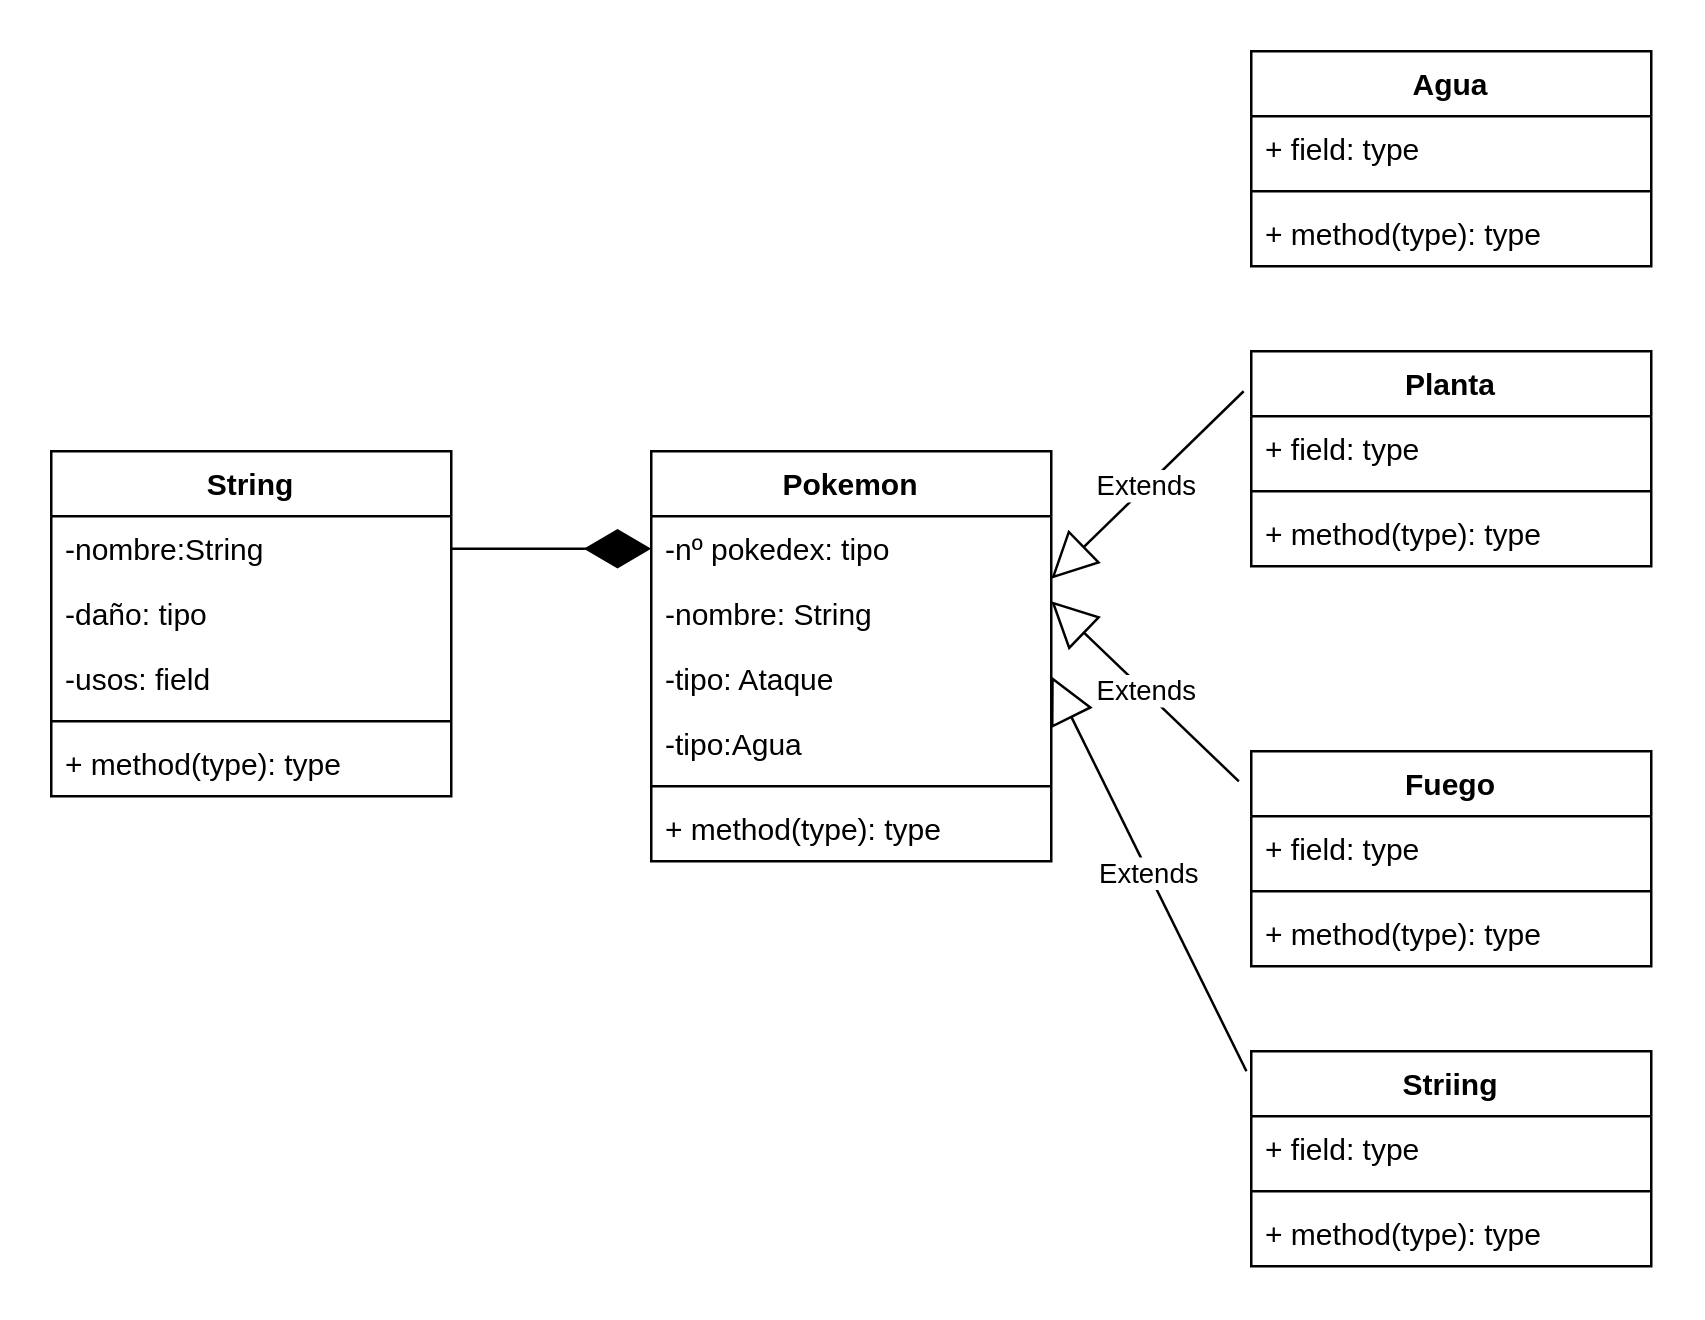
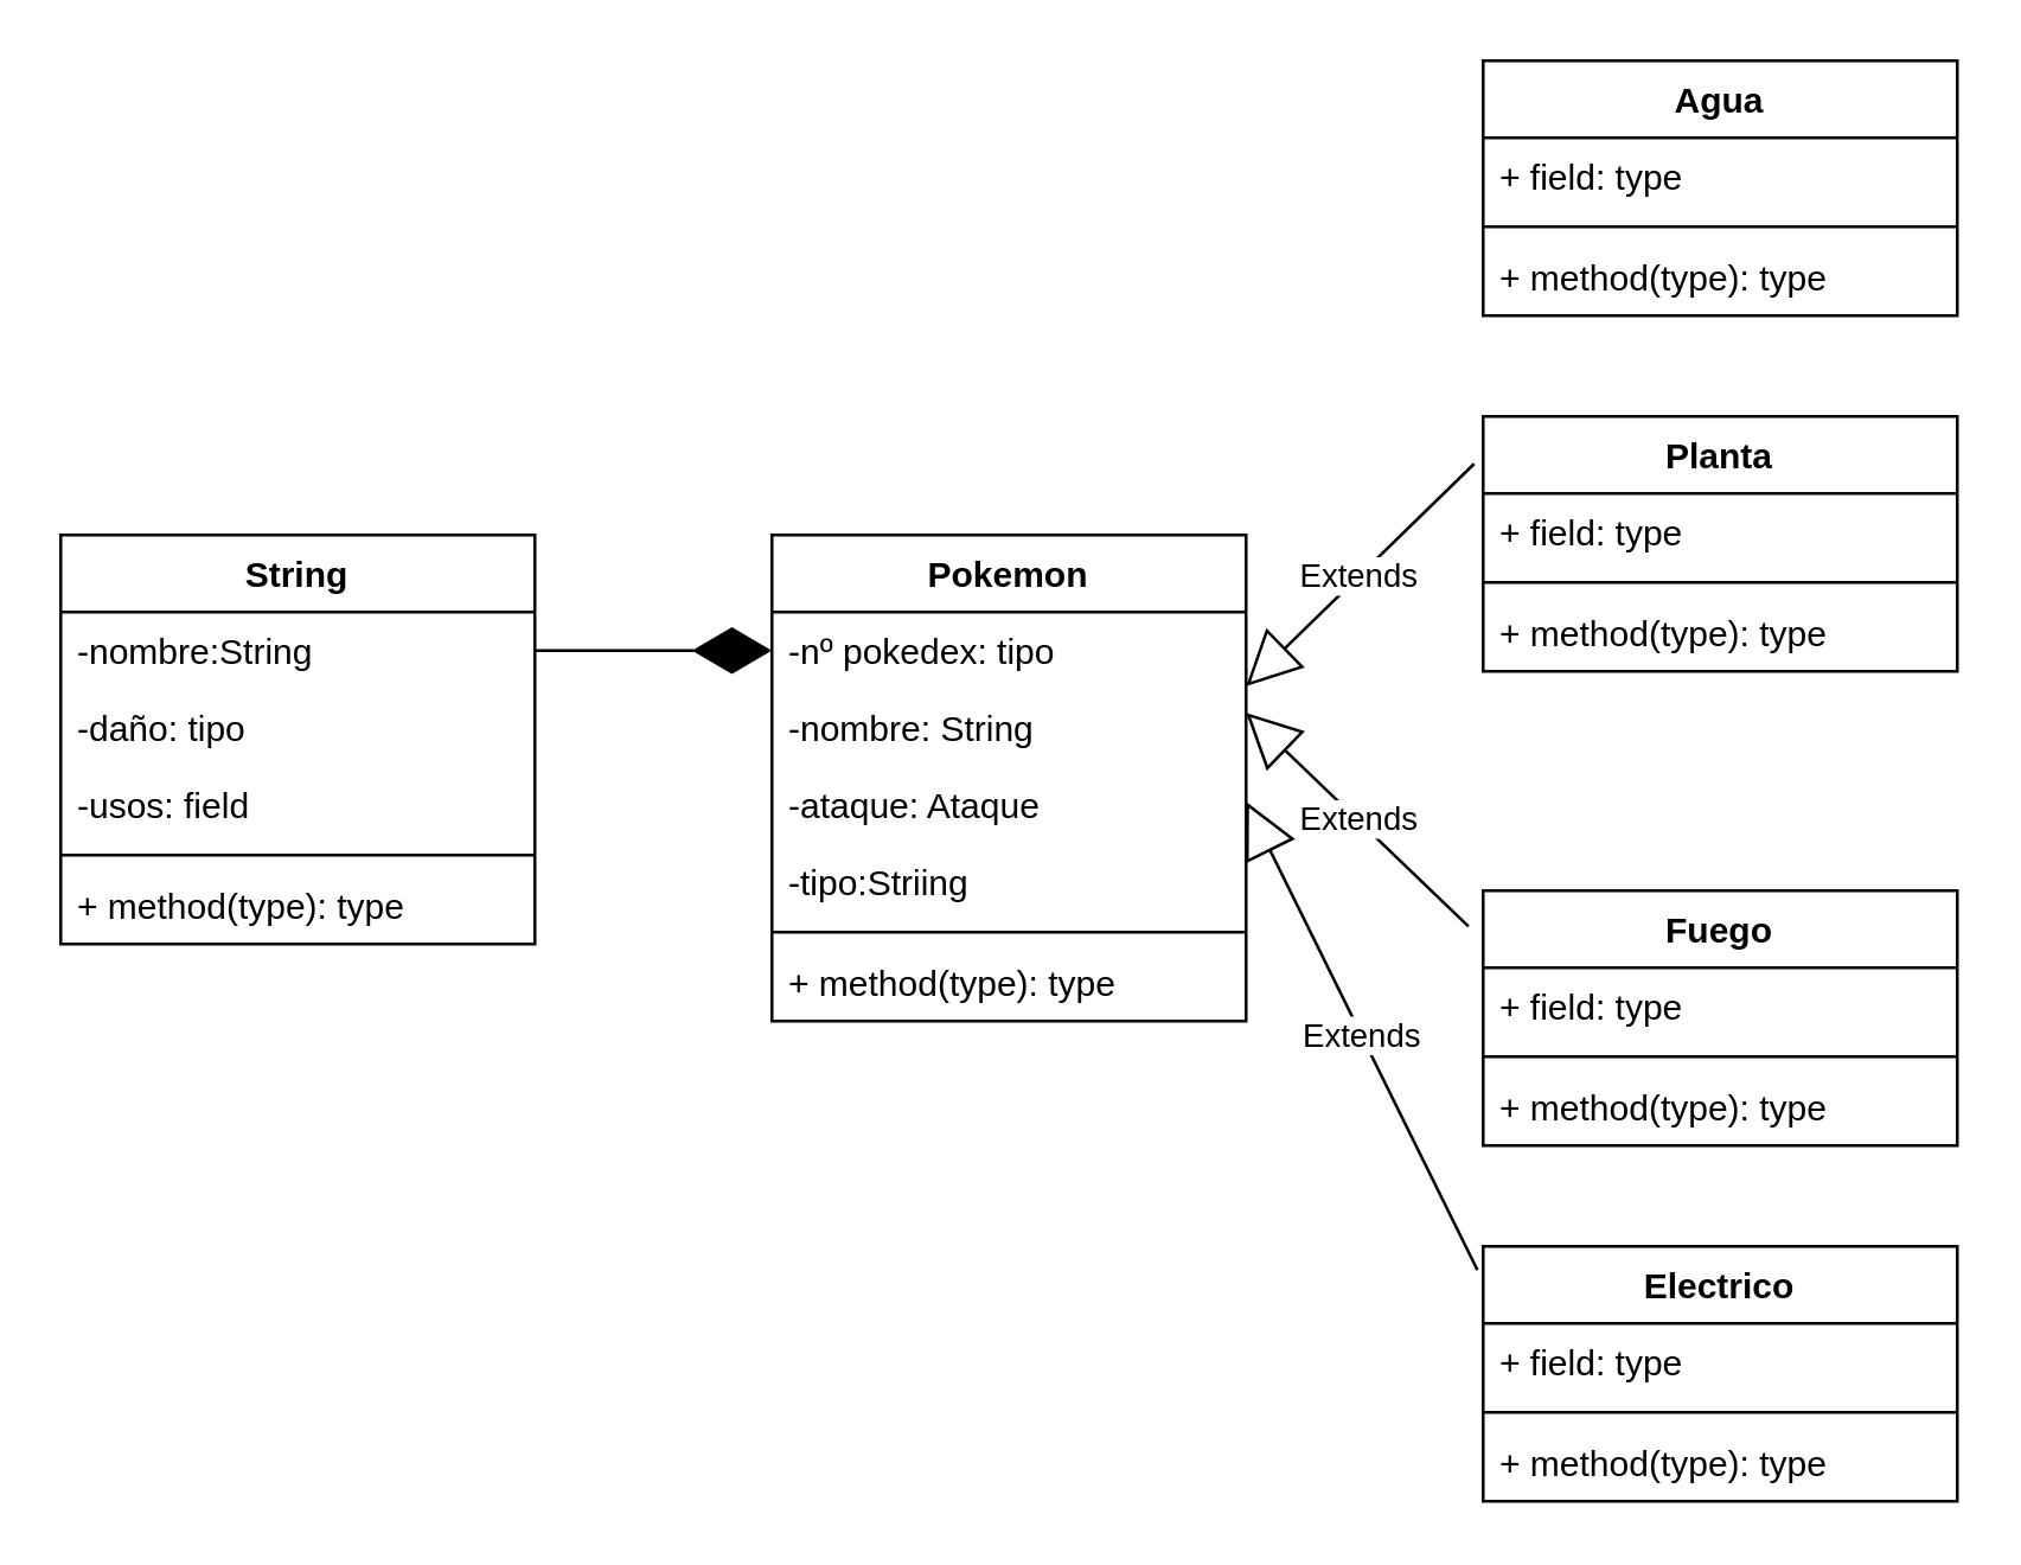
- <mxCell id="9" value="-tipo: Ataque" style="text;strokeColor=none;fillColor=none;align=left;verticalAlign=top;spacingLeft=4;spacingRight=4;overflow=hidden;rotatable=0;points=[[0,0.5],[1,0.5]];portConstraint=eastwest;" vertex="1" parent="6"><mxGeometry y="78" width="160" height="26" as="geometry" /></mxCell>
+ <mxCell id="9" value="-ataque: Ataque" style="text;strokeColor=none;fillColor=none;align=left;verticalAlign=top;spacingLeft=4;spacingRight=4;overflow=hidden;rotatable=0;points=[[0,0.5],[1,0.5]];portConstraint=eastwest;" vertex="1" parent="6"><mxGeometry y="78" width="160" height="26" as="geometry" /></mxCell>
- <mxCell id="10" value="-tipo:Agua" style="text;strokeColor=none;fillColor=none;align=left;verticalAlign=top;spacingLeft=4;spacingRight=4;overflow=hidden;rotatable=0;points=[[0,0.5],[1,0.5]];portConstraint=eastwest;" vertex="1" parent="6"><mxGeometry y="104" width="160" height="26" as="geometry" /></mxCell>
+ <mxCell id="10" value="-tipo:Striing" style="text;strokeColor=none;fillColor=none;align=left;verticalAlign=top;spacingLeft=4;spacingRight=4;overflow=hidden;rotatable=0;points=[[0,0.5],[1,0.5]];portConstraint=eastwest;" vertex="1" parent="6"><mxGeometry y="104" width="160" height="26" as="geometry" /></mxCell>
- <mxCell id="27" value="Striing" style="swimlane;fontStyle=1;align=center;verticalAlign=top;childLayout=stackLayout;horizontal=1;startSize=26;horizontalStack=0;resizeParent=1;resizeParentMax=0;resizeLast=0;collapsible=1;marginBottom=0;" vertex="1" parent="1"><mxGeometry x="500" y="420" width="160" height="86" as="geometry" /></mxCell>
+ <mxCell id="27" value="Electrico" style="swimlane;fontStyle=1;align=center;verticalAlign=top;childLayout=stackLayout;horizontal=1;startSize=26;horizontalStack=0;resizeParent=1;resizeParentMax=0;resizeLast=0;collapsible=1;marginBottom=0;" vertex="1" parent="1"><mxGeometry x="500" y="420" width="160" height="86" as="geometry" /></mxCell>
